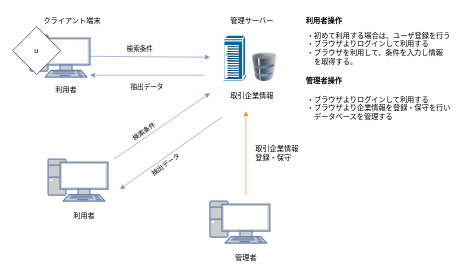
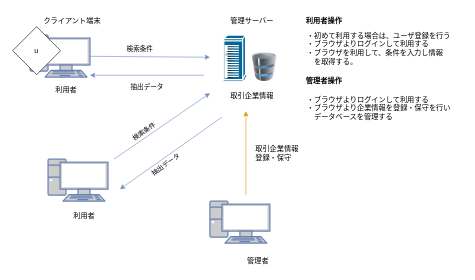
- <mxCell id="22" value="管理者" style="text;html=1;align=center;verticalAlign=middle;resizable=0;points=[];autosize=1;strokeColor=none;fillColor=none;" parent="1" vertex="1"><mxGeometry x="379" y="415" width="60" height="30" as="geometry" /></mxCell>
+ <mxCell id="22" value="管理者" style="text;html=1;align=center;verticalAlign=middle;resizable=0;points=[];autosize=1;strokeColor=none;fillColor=none;" parent="1" vertex="1"><mxGeometry x="399" y="420" width="60" height="30" as="geometry" /></mxCell>
